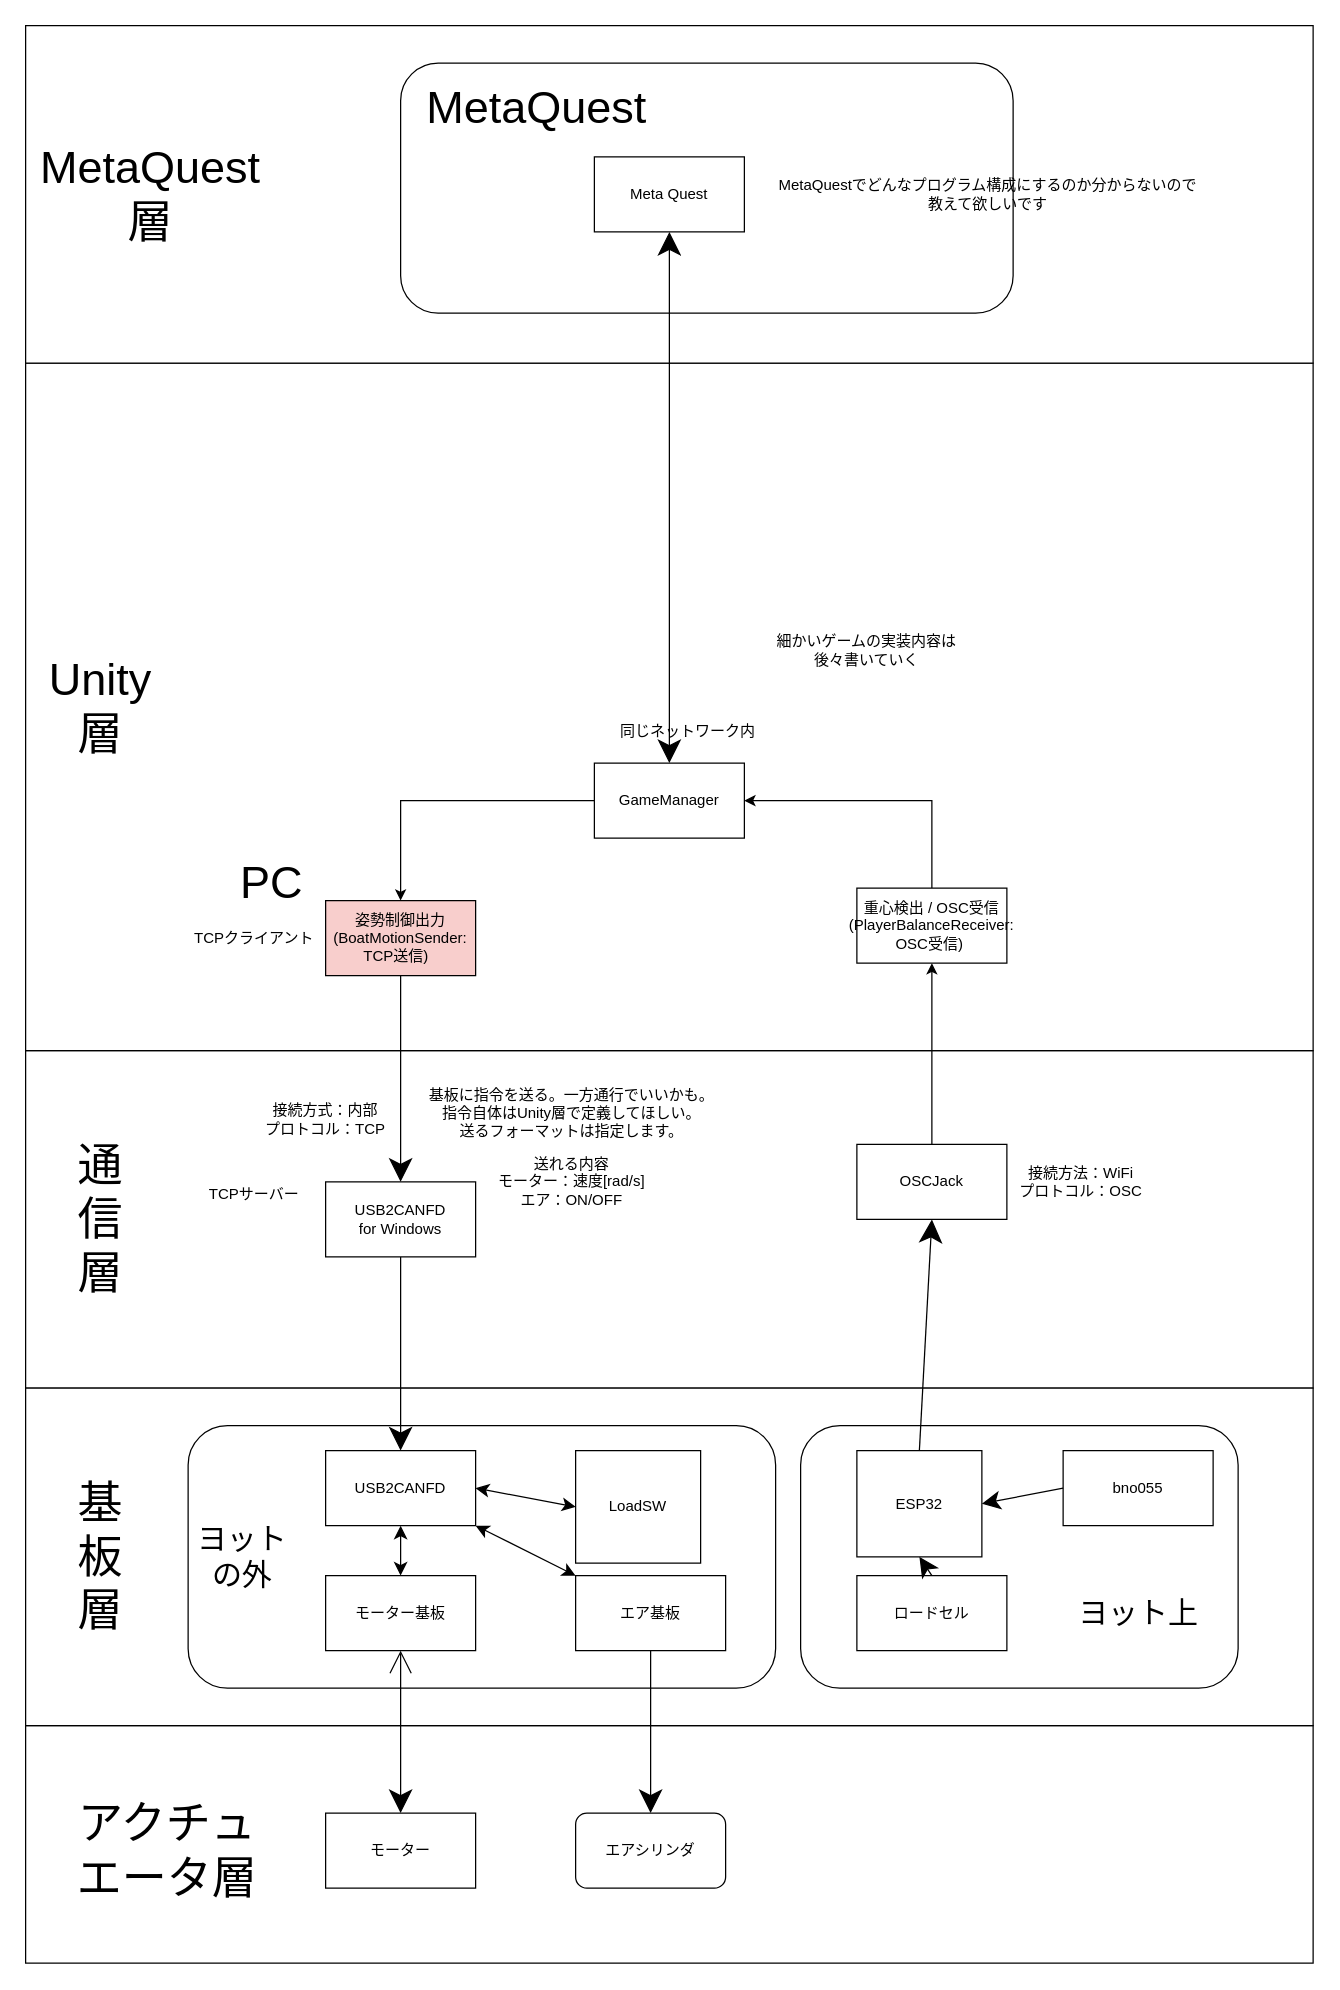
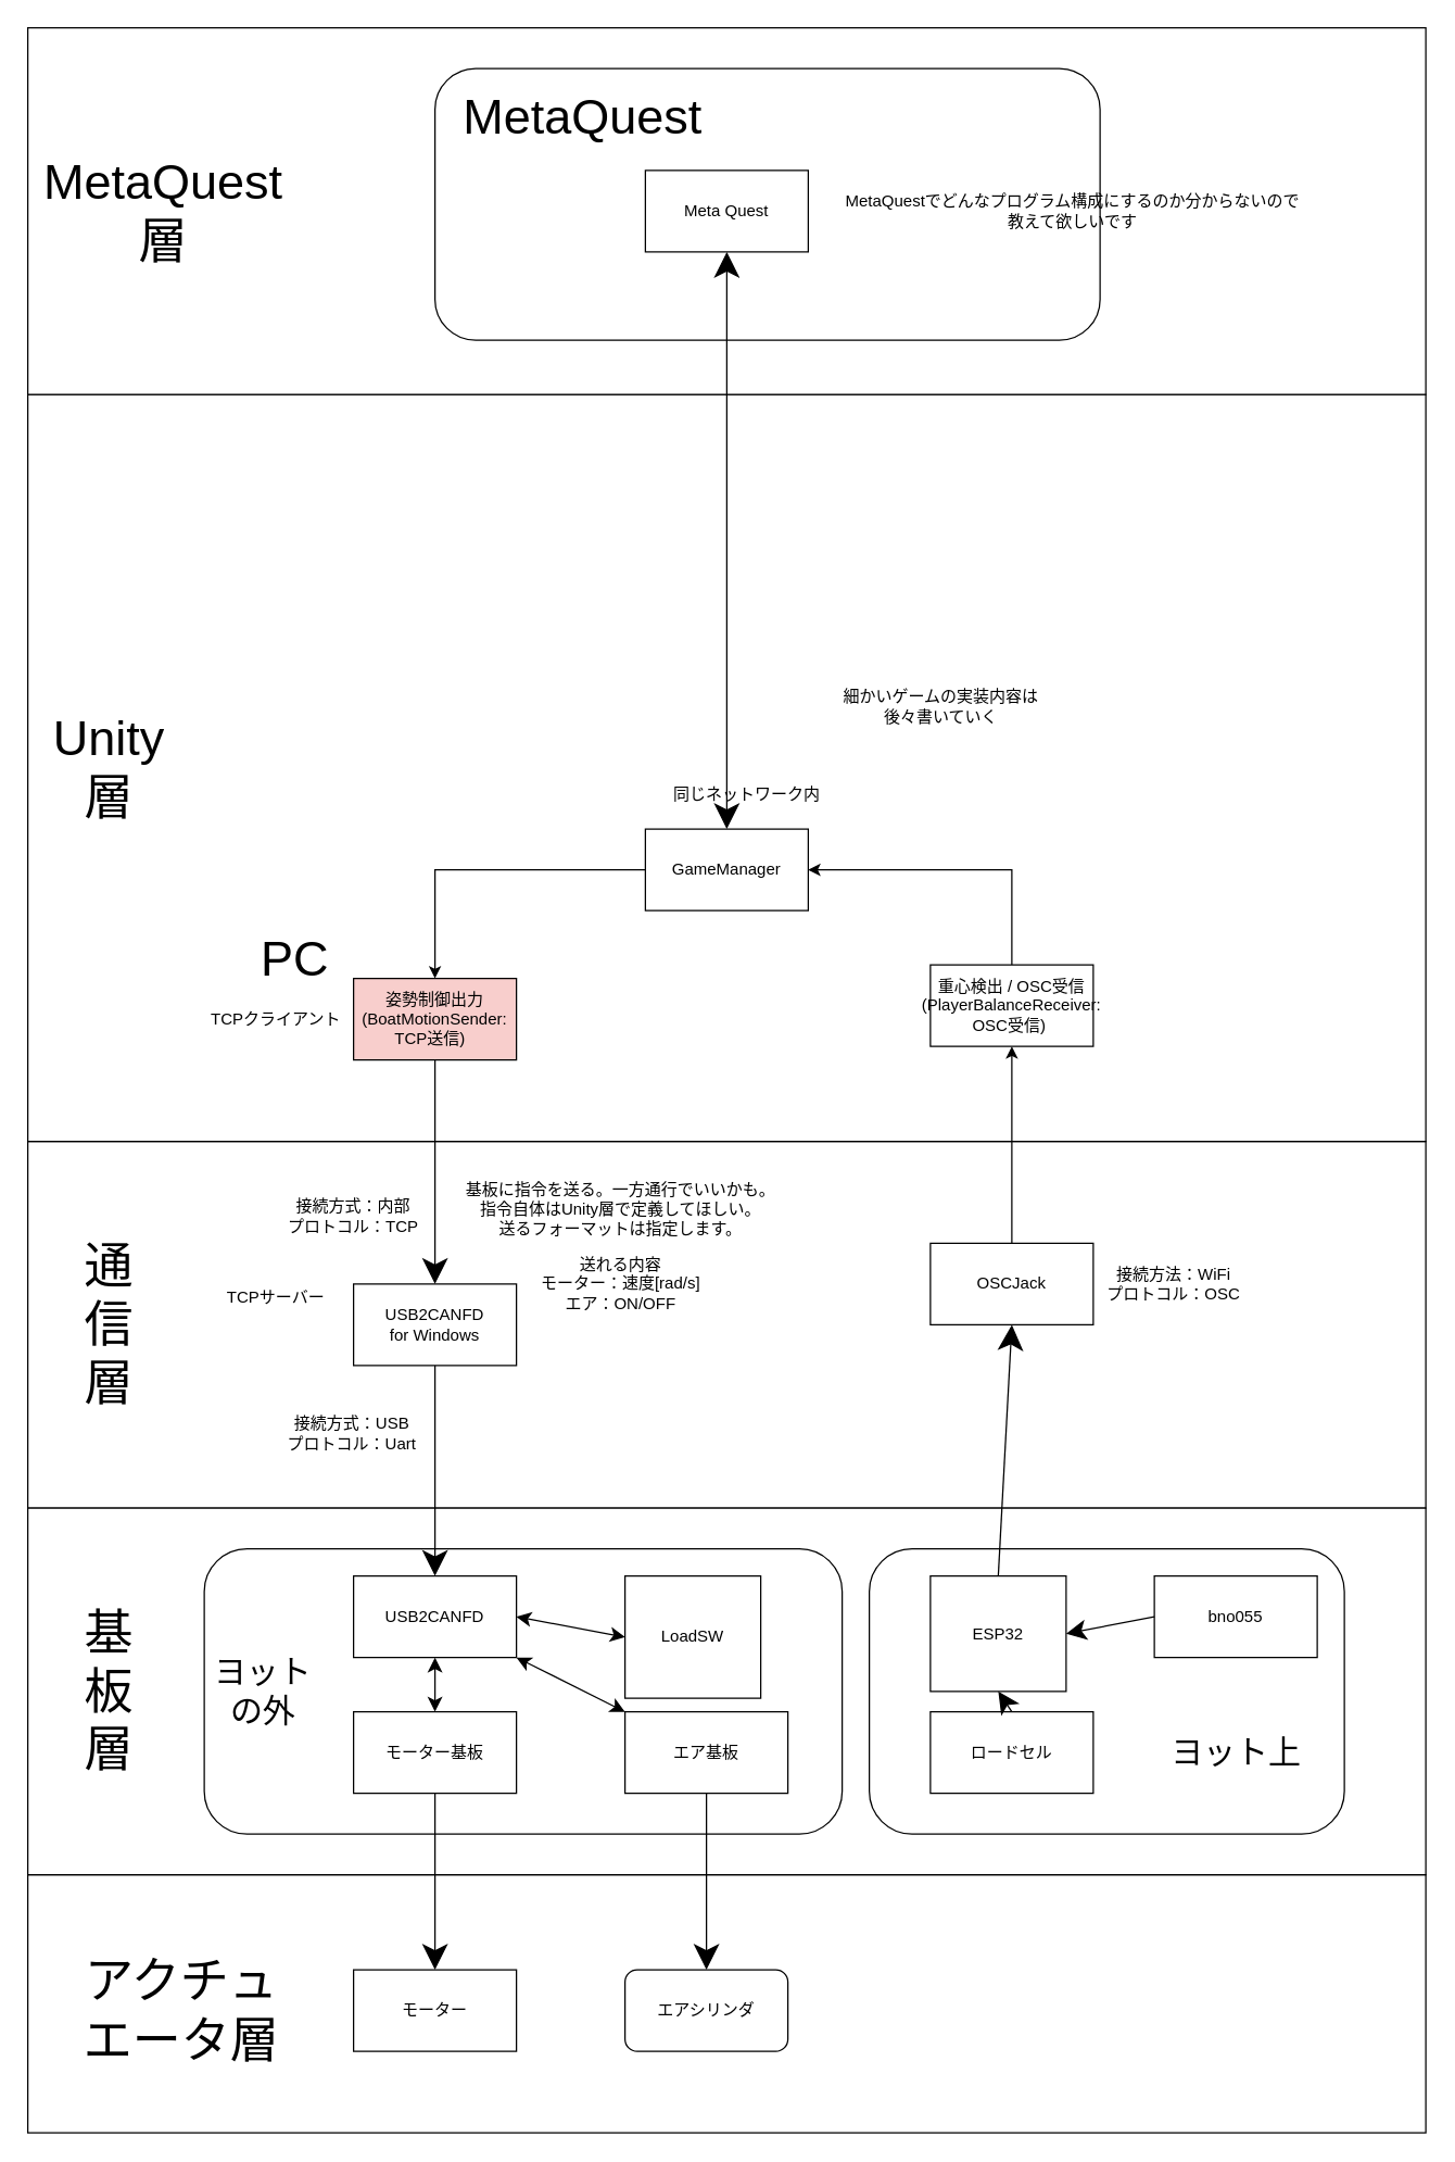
+ <mxCell id="31" value="接続方式：USB&lt;br&gt;プロトコル：Uart" style="text;html=1;whiteSpace=wrap;strokeColor=none;fillColor=none;align=center;verticalAlign=middle;rounded=0;" parent="1" vertex="1"><mxGeometry x="184" y="1040" width="150" height="30" as="geometry" /></mxCell>
- <mxCell id="18" value="" style="endArrow=open;html=1;rounded=0;fontSize=12;startSize=16;endSize=16;curved=1;entryX=0.5;entryY=1;entryDx=0;entryDy=0;exitX=0.5;exitY=0;exitDx=0;exitDy=0;startArrow=classic;startFill=1;" parent="1" source="13" target="17" edge="1"><mxGeometry width="50" height="50" relative="1" as="geometry"><mxPoint x="319.5" y="1410" as="sourcePoint" /><mxPoint x="319.5" y="1330" as="targetPoint" /></mxGeometry></mxCell>
+ <mxCell id="18" value="" style="endArrow=none;html=1;rounded=0;fontSize=12;startSize=16;endSize=16;curved=1;entryX=0.5;entryY=1;entryDx=0;entryDy=0;exitX=0.5;exitY=0;exitDx=0;exitDy=0;startArrow=classic;startFill=1;" parent="1" source="13" target="17" edge="1"><mxGeometry width="50" height="50" relative="1" as="geometry"><mxPoint x="319.5" y="1410" as="sourcePoint" /><mxPoint x="319.5" y="1330" as="targetPoint" /></mxGeometry></mxCell>
